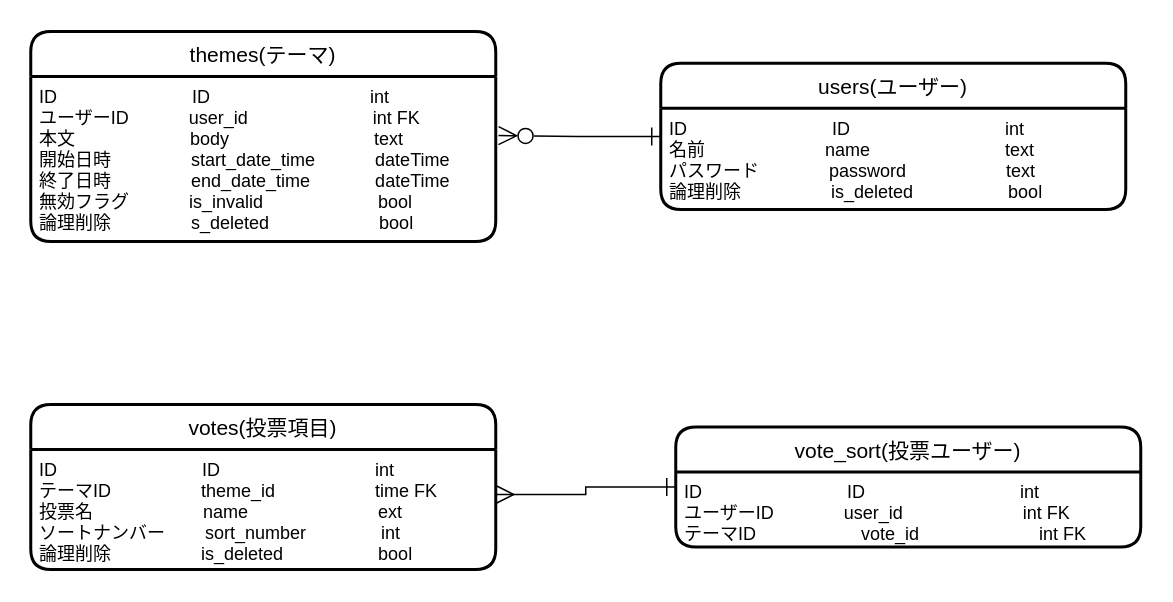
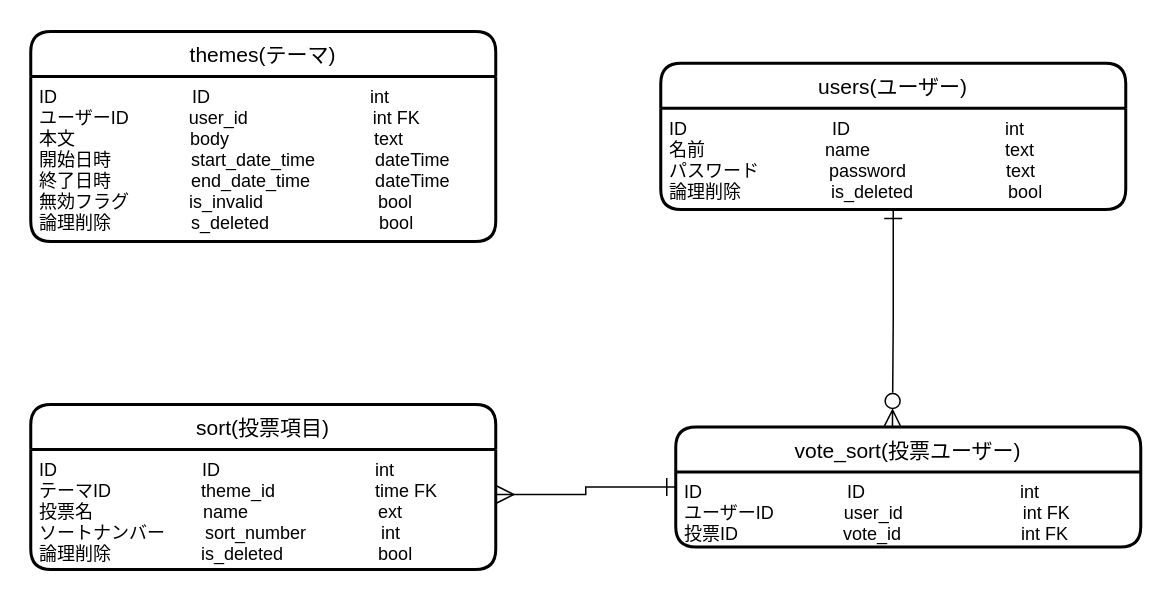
- <mxCell id="4" style="edgeStyle=orthogonalEdgeStyle;rounded=0;orthogonalLoop=1;jettySize=auto;html=1;exitX=0;exitY=0.5;exitDx=0;exitDy=0;entryX=1.006;entryY=0.359;entryDx=0;entryDy=0;entryPerimeter=0;endArrow=ERzeroToMany;endFill=0;startArrow=ERone;startFill=0;startSize=10;jumpSize=13;endSize=10;" edge="1" parent="1" source="6" target="3"><mxGeometry relative="1" as="geometry" /></mxCell>
+ <mxCell id="5" style="edgeStyle=orthogonalEdgeStyle;rounded=0;orthogonalLoop=1;jettySize=auto;html=1;entryX=0.466;entryY=0.008;entryDx=0;entryDy=0;entryPerimeter=0;startArrow=ERone;startFill=0;endArrow=ERzeroToMany;endFill=0;endSize=10;startSize=10;" edge="1" parent="1" source="6" target="8"><mxGeometry relative="1" as="geometry" /></mxCell>
- <mxCell id="10" value="votes(投票項目)" style="swimlane;childLayout=stackLayout;horizontal=1;startSize=30;horizontalStack=0;rounded=1;fontSize=14;fontStyle=0;strokeWidth=2;resizeParent=0;resizeLast=1;shadow=0;dashed=0;align=center;" vertex="1" parent="1"><mxGeometry x="20" y="269" width="310" height="110" as="geometry" /></mxCell>
+ <mxCell id="10" value="sort(投票項目)" style="swimlane;childLayout=stackLayout;horizontal=1;startSize=30;horizontalStack=0;rounded=1;fontSize=14;fontStyle=0;strokeWidth=2;resizeParent=0;resizeLast=1;shadow=0;dashed=0;align=center;" vertex="1" parent="1"><mxGeometry x="20" y="269" width="310" height="110" as="geometry" /></mxCell>
- <mxCell id="9" value="ID                             ID                               int&#10;ユーザーID              user_id                        int FK&#10;テーマID                     vote_id                        int FK" style="align=left;strokeColor=none;fillColor=none;spacingLeft=4;fontSize=12;verticalAlign=top;resizable=0;rotatable=0;part=1;" vertex="1" parent="8"><mxGeometry y="30" width="310" height="50" as="geometry" /></mxCell>
+ <mxCell id="9" value="ID                             ID                               int&#10;ユーザーID              user_id                        int FK&#10;投票ID                     vote_id                        int FK" style="align=left;strokeColor=none;fillColor=none;spacingLeft=4;fontSize=12;verticalAlign=top;resizable=0;rotatable=0;part=1;" vertex="1" parent="8"><mxGeometry y="30" width="310" height="50" as="geometry" /></mxCell>
